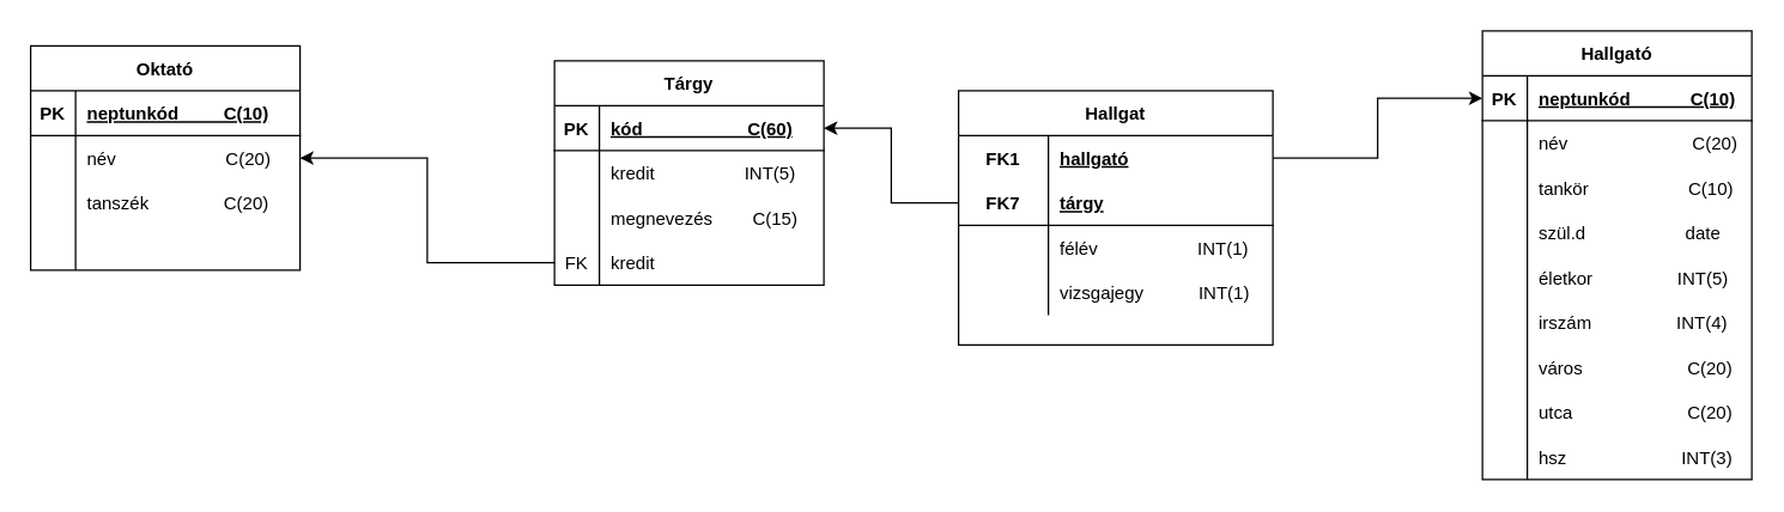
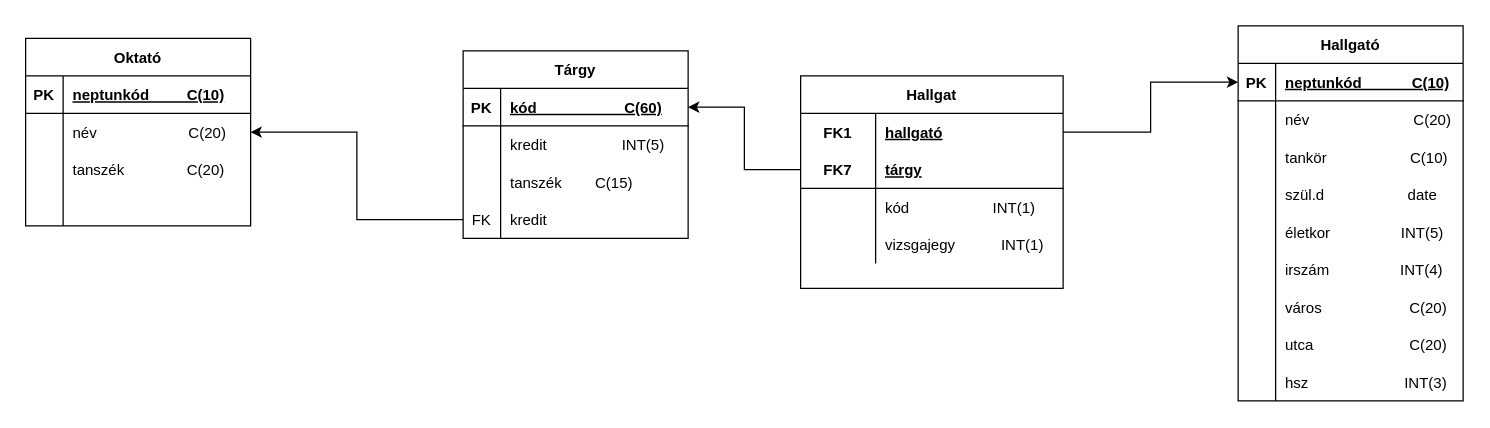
- <mxCell id="24" value="megnevezés        C(15)" style="shape=partialRectangle;connectable=0;fillColor=none;top=0;left=0;bottom=0;right=0;align=left;spacingLeft=6;overflow=hidden;" vertex="1" parent="22"><mxGeometry x="30" width="150" height="30" as="geometry"><mxRectangle width="150" height="30" as="alternateBounds" /></mxGeometry></mxCell>
+ <mxCell id="24" value="tanszék        C(15)" style="shape=partialRectangle;connectable=0;fillColor=none;top=0;left=0;bottom=0;right=0;align=left;spacingLeft=6;overflow=hidden;" vertex="1" parent="22"><mxGeometry x="30" width="150" height="30" as="geometry"><mxRectangle width="150" height="30" as="alternateBounds" /></mxGeometry></mxCell>
- <mxCell id="66" value="félév                    INT(1)" style="shape=partialRectangle;connectable=0;fillColor=none;top=0;left=0;bottom=0;right=0;align=left;spacingLeft=6;overflow=hidden;" vertex="1" parent="64"><mxGeometry x="60" width="150" height="30" as="geometry"><mxRectangle width="150" height="30" as="alternateBounds" /></mxGeometry></mxCell>
+ <mxCell id="66" value="kód                    INT(1)" style="shape=partialRectangle;connectable=0;fillColor=none;top=0;left=0;bottom=0;right=0;align=left;spacingLeft=6;overflow=hidden;" vertex="1" parent="64"><mxGeometry x="60" width="150" height="30" as="geometry"><mxRectangle width="150" height="30" as="alternateBounds" /></mxGeometry></mxCell>
